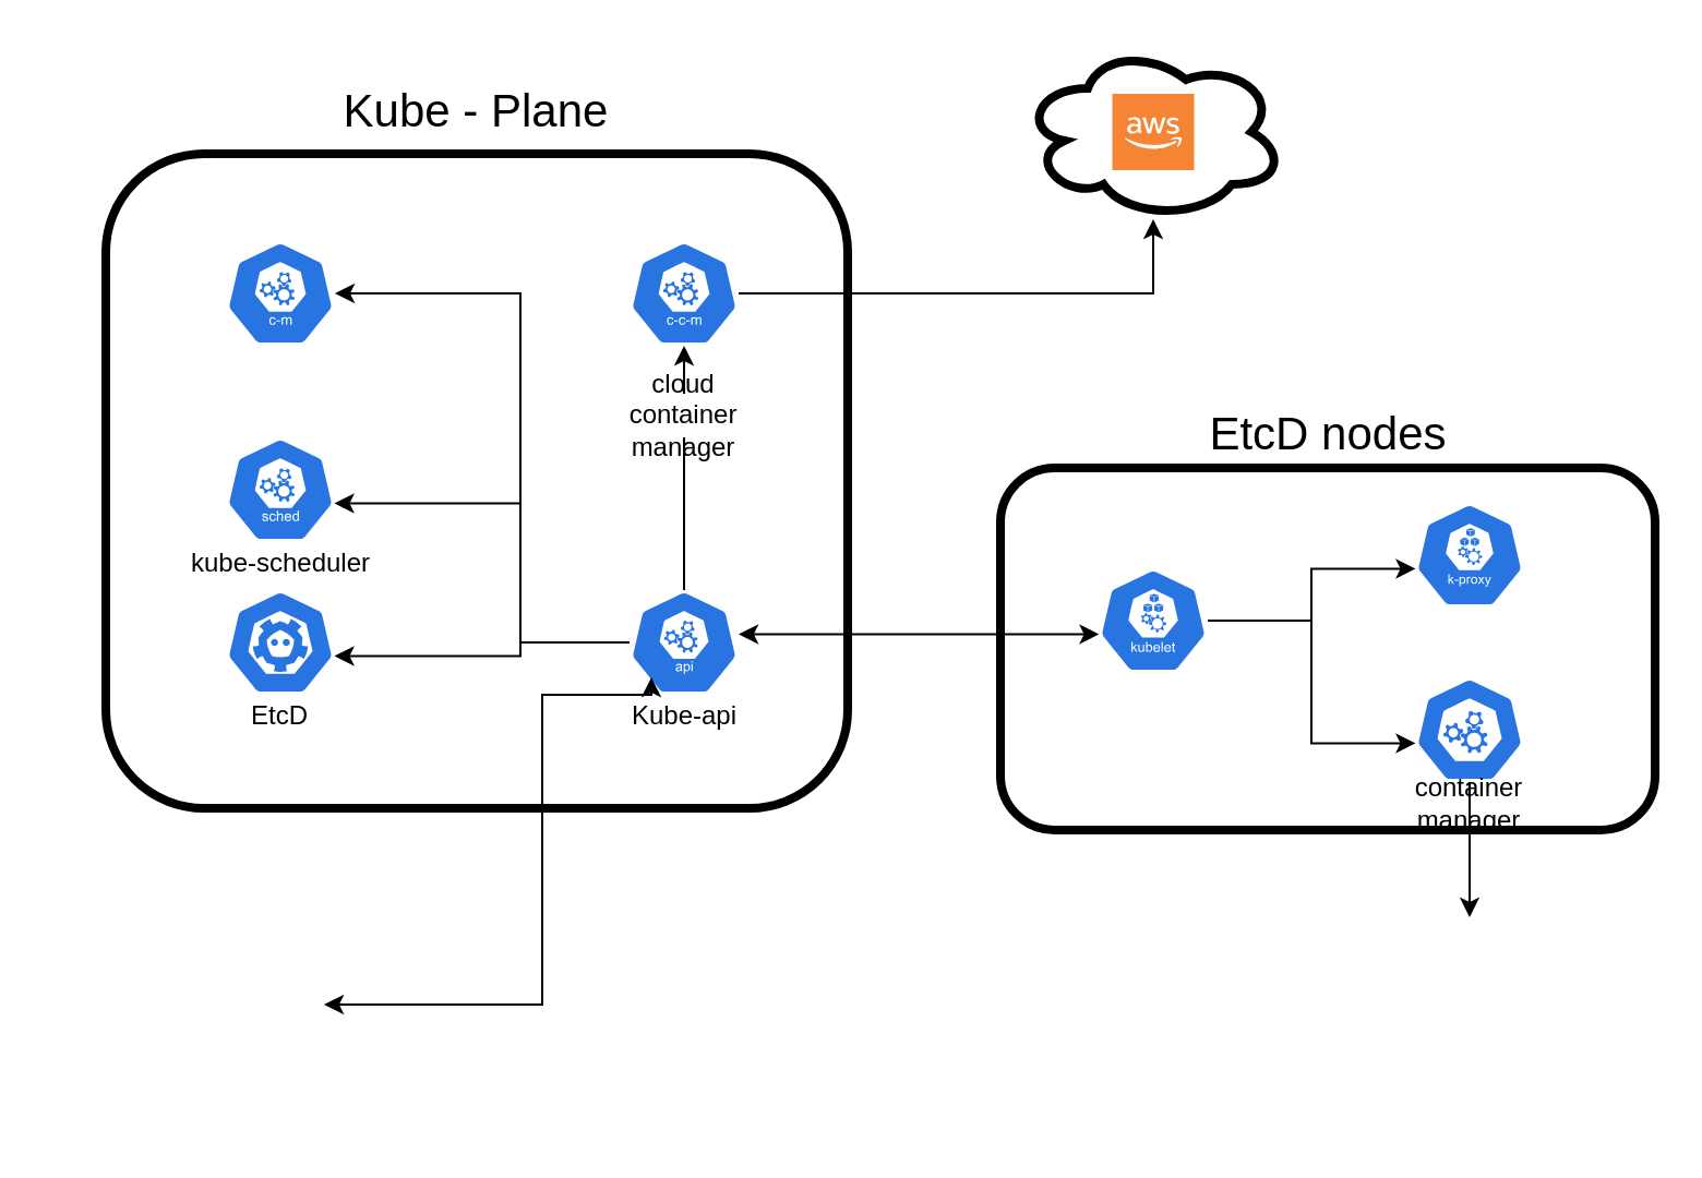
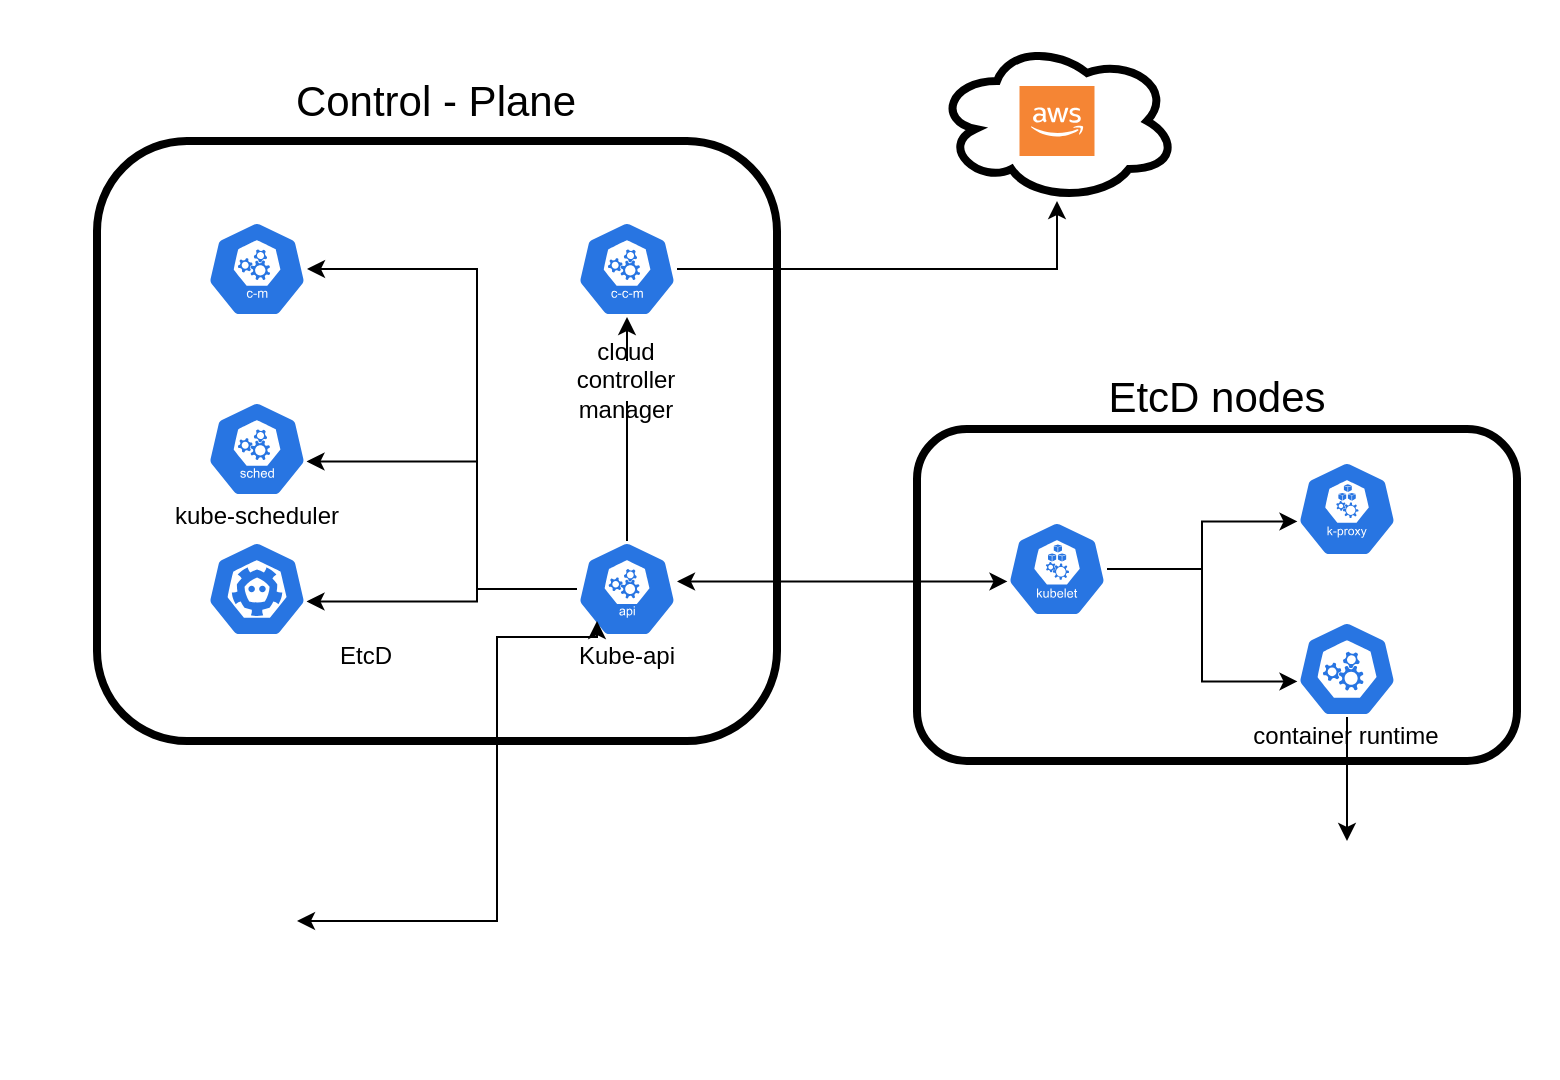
- <mxCell id="23" value="Kube - Plane" style="text;html=1;strokeColor=none;fillColor=none;align=center;verticalAlign=middle;whiteSpace=wrap;rounded=0;fontSize=21;" vertex="1" parent="1"><mxGeometry x="138" y="40" width="160" height="20" as="geometry" /></mxCell>
+ <mxCell id="23" value="Control - Plane" style="text;html=1;strokeColor=none;fillColor=none;align=center;verticalAlign=middle;whiteSpace=wrap;rounded=0;fontSize=21;" vertex="1" parent="1"><mxGeometry x="138" y="40" width="160" height="20" as="geometry" /></mxCell>
- <mxCell id="19" value="cloud container manager" style="text;html=1;strokeColor=none;fillColor=none;align=center;verticalAlign=middle;whiteSpace=wrap;rounded=0;" vertex="1" parent="1"><mxGeometry x="293" y="180" width="40" height="20" as="geometry" /></mxCell>
+ <mxCell id="19" value="cloud controller manager" style="text;html=1;strokeColor=none;fillColor=none;align=center;verticalAlign=middle;whiteSpace=wrap;rounded=0;" vertex="1" parent="1"><mxGeometry x="293" y="180" width="40" height="20" as="geometry" /></mxCell>
- <mxCell id="13" value="EtcD" style="text;html=1;strokeColor=none;fillColor=none;align=center;verticalAlign=middle;whiteSpace=wrap;rounded=0;" vertex="1" parent="1"><mxGeometry x="108" y="318" width="40" height="20" as="geometry" /></mxCell>
+ <mxCell id="13" value="EtcD" style="text;html=1;strokeColor=none;fillColor=none;align=center;verticalAlign=middle;whiteSpace=wrap;rounded=0;" vertex="1" parent="1"><mxGeometry x="163" y="318" width="40" height="20" as="geometry" /></mxCell>
- <mxCell id="29" value="container manager" style="text;html=1;strokeColor=none;fillColor=none;align=center;verticalAlign=middle;whiteSpace=wrap;rounded=0;fontSize=12;" vertex="1" parent="1"><mxGeometry x="623" y="358" width="100" height="20" as="geometry" /></mxCell>
+ <mxCell id="29" value="container runtime" style="text;html=1;strokeColor=none;fillColor=none;align=center;verticalAlign=middle;whiteSpace=wrap;rounded=0;fontSize=12;" vertex="1" parent="1"><mxGeometry x="623" y="358" width="100" height="20" as="geometry" /></mxCell>
